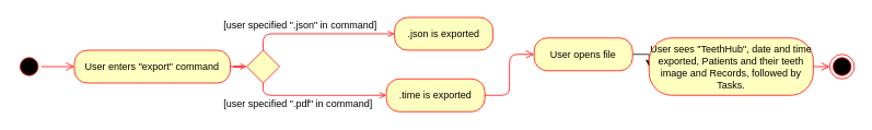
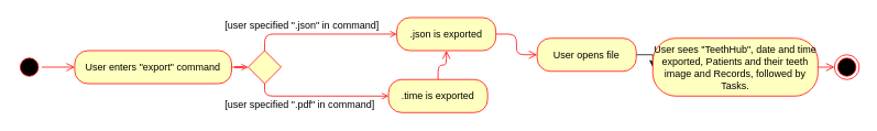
+ <mxCell id="7" value="" style="edgeStyle=orthogonalEdgeStyle;html=1;verticalAlign=bottom;endArrow=open;endSize=8;strokeColor=#ff0000;entryX=0;entryY=0.5;entryDx=0;entryDy=0;entryPerimeter=0;" edge="1" source="6" parent="1" target="9"><mxGeometry relative="1" as="geometry"><mxPoint x="850" y="80.5" as="targetPoint" /></mxGeometry></mxCell>
- <mxCell id="14" value="" style="edgeStyle=orthogonalEdgeStyle;html=1;verticalAlign=bottom;endArrow=open;endSize=8;strokeColor=#ff0000;entryX=0;entryY=0.5;entryDx=0;entryDy=0;" edge="1" source="13" parent="1" target="9"><mxGeometry relative="1" as="geometry"><mxPoint x="550" y="83" as="targetPoint" /></mxGeometry></mxCell>
+ <mxCell id="14" value="" style="edgeStyle=orthogonalEdgeStyle;html=1;verticalAlign=bottom;endArrow=open;endSize=8;strokeColor=#ff0000;" edge="1" source="13" parent="1" target="6"><mxGeometry relative="1" as="geometry"><mxPoint x="550" y="83" as="targetPoint" /></mxGeometry></mxCell>
